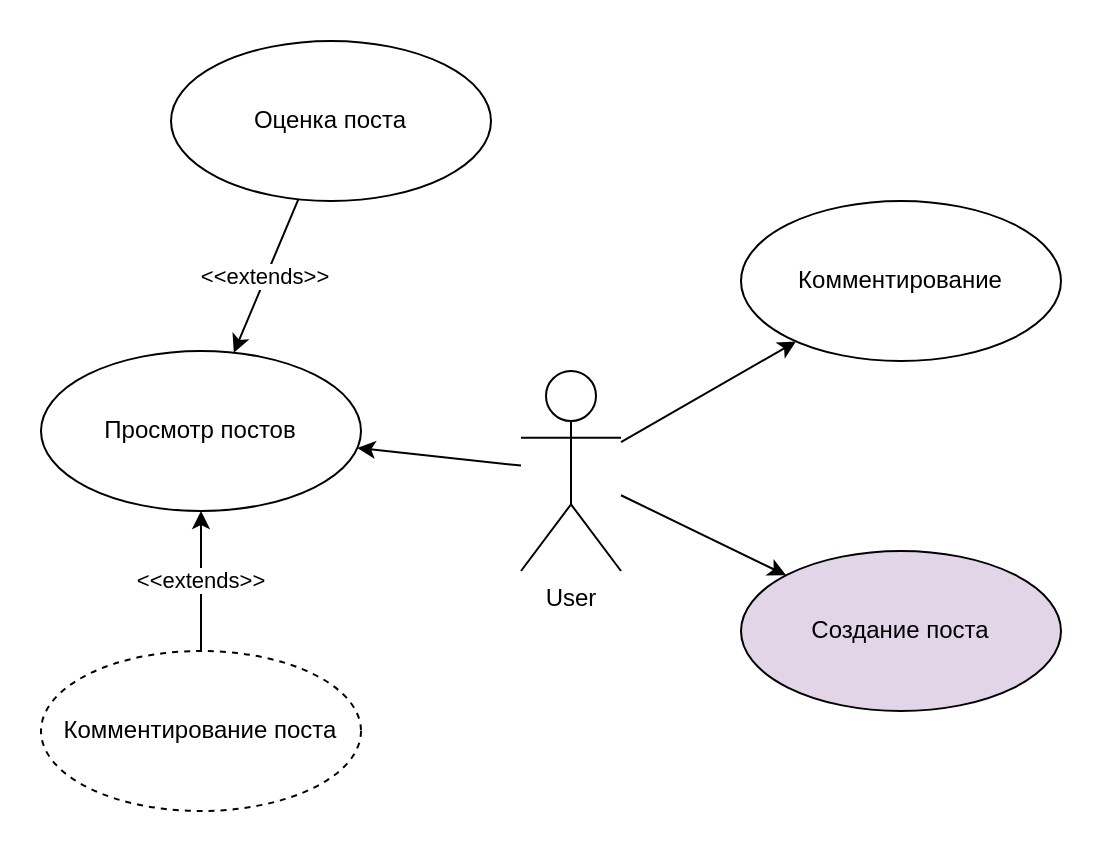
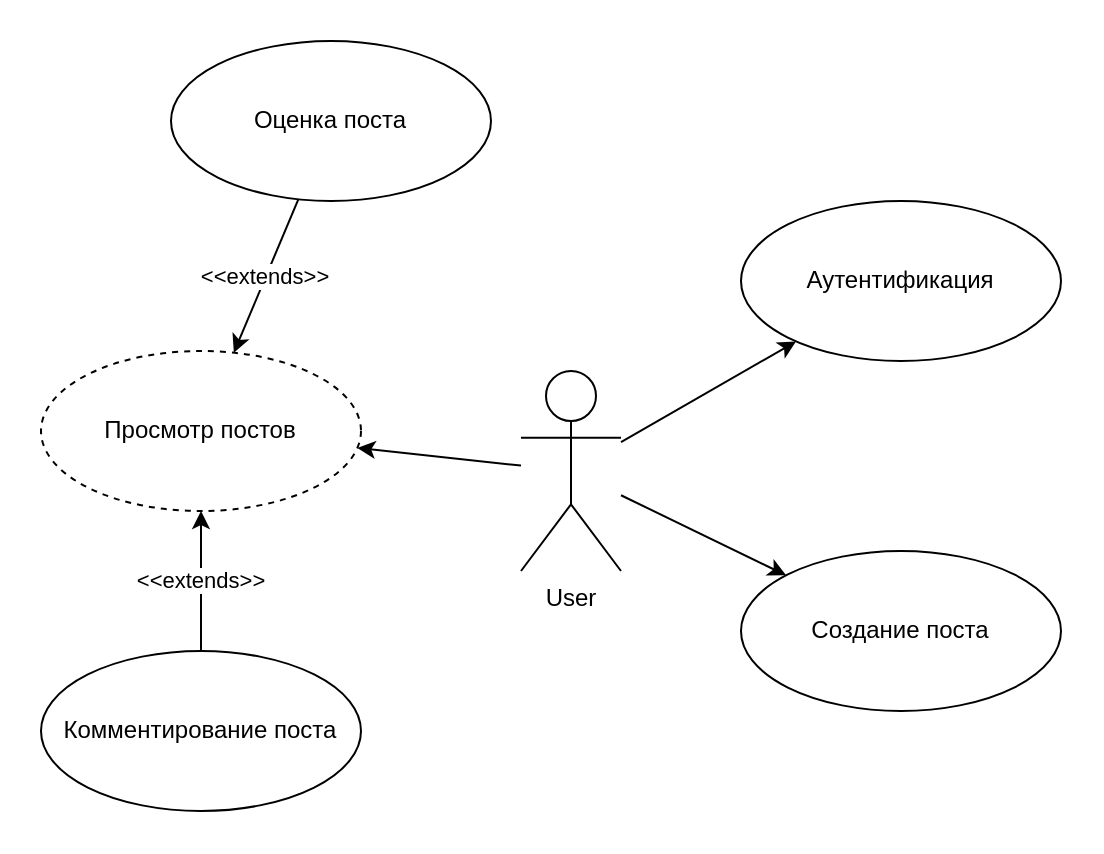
- <mxCell id="7" value="Комментирование" style="ellipse;whiteSpace=wrap;html=1;" vertex="1" parent="1"><mxGeometry x="370" y="100" width="160" height="80" as="geometry" /></mxCell>
+ <mxCell id="7" value="Аутентификация" style="ellipse;whiteSpace=wrap;html=1;" vertex="1" parent="1"><mxGeometry x="370" y="100" width="160" height="80" as="geometry" /></mxCell>
- <mxCell id="6" value="Просмотр постов" style="ellipse;whiteSpace=wrap;html=1;" vertex="1" parent="1"><mxGeometry x="20" y="175" width="160" height="80" as="geometry" /></mxCell>
+ <mxCell id="6" value="Просмотр постов" style="ellipse;whiteSpace=wrap;html=1;dashed=1;" vertex="1" parent="1"><mxGeometry x="20" y="175" width="160" height="80" as="geometry" /></mxCell>
- <mxCell id="8" value="Создание поста" style="ellipse;whiteSpace=wrap;html=1;fillColor=#e1d5e7;" vertex="1" parent="1"><mxGeometry x="370" y="275" width="160" height="80" as="geometry" /></mxCell>
+ <mxCell id="8" value="Создание поста" style="ellipse;whiteSpace=wrap;html=1;" vertex="1" parent="1"><mxGeometry x="370" y="275" width="160" height="80" as="geometry" /></mxCell>
- <mxCell id="10" value="Комментирование поста" style="ellipse;whiteSpace=wrap;html=1;dashed=1;" vertex="1" parent="1"><mxGeometry x="20" y="325" width="160" height="80" as="geometry" /></mxCell>
+ <mxCell id="10" value="Комментирование поста" style="ellipse;whiteSpace=wrap;html=1;" vertex="1" parent="1"><mxGeometry x="20" y="325" width="160" height="80" as="geometry" /></mxCell>
